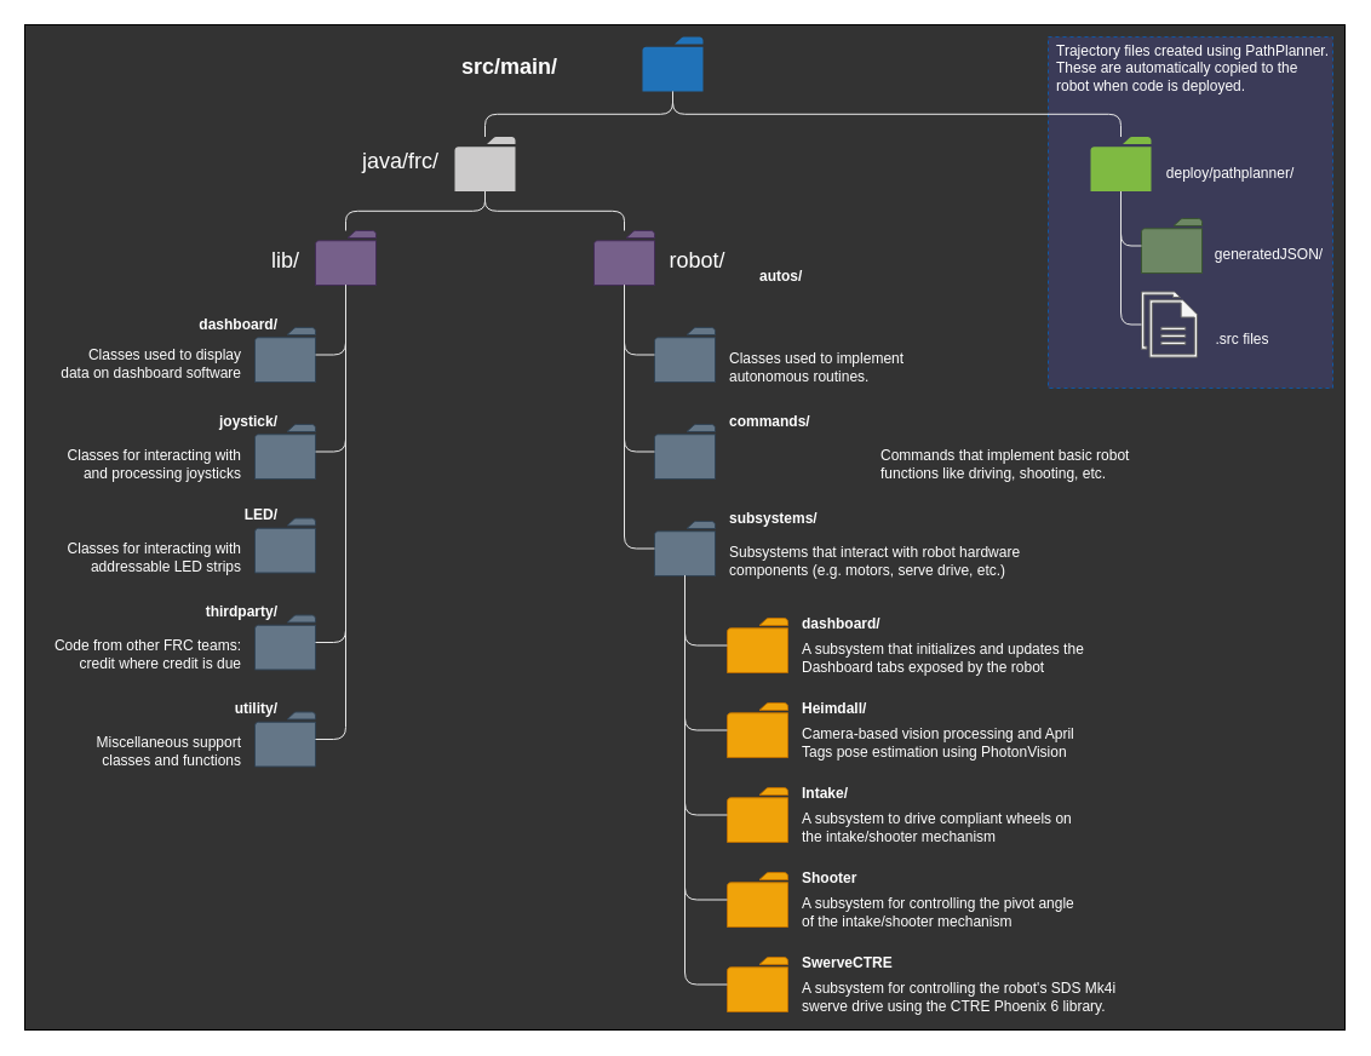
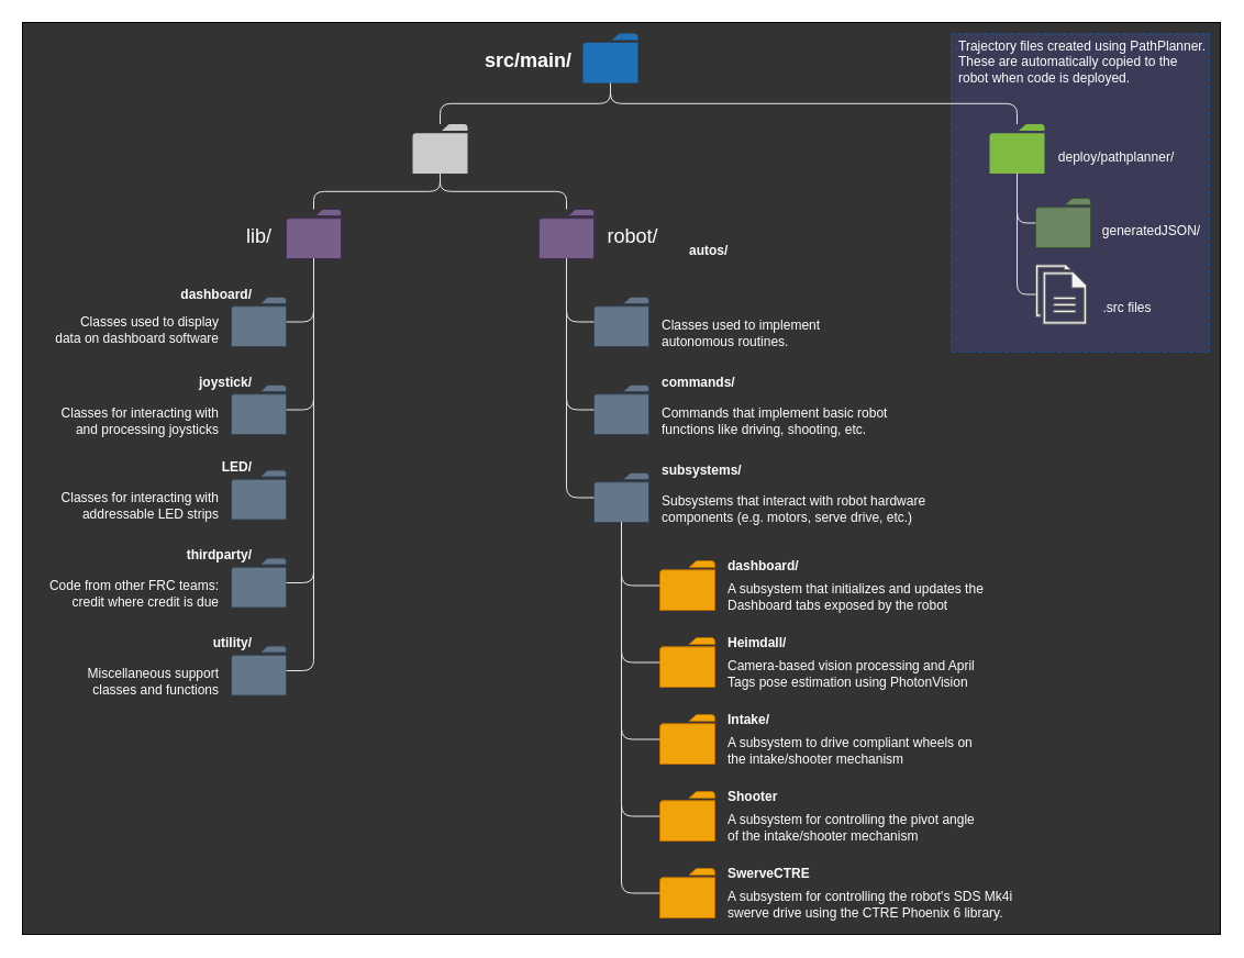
- <mxCell id="12" value="&lt;font style=&quot;font-size: 18px;&quot;&gt;&lt;b&gt;src/main/&lt;/b&gt;&lt;/font&gt;" style="text;html=1;align=center;verticalAlign=middle;resizable=0;points=[];autosize=1;strokeColor=none;fillColor=none;fontColor=#FFFFFF;" parent="3" vertex="1"><mxGeometry x="370" y="35" width="100" height="40" as="geometry" /></mxCell>
+ <mxCell id="12" value="&lt;font style=&quot;font-size: 18px;&quot;&gt;&lt;b&gt;src/main/&lt;/b&gt;&lt;/font&gt;" style="text;html=1;align=center;verticalAlign=middle;resizable=0;points=[];autosize=1;strokeColor=none;fillColor=none;fontColor=#FFFFFF;" parent="3" vertex="1"><mxGeometry x="430" y="35" width="100" height="40" as="geometry" /></mxCell>
- <mxCell id="10" value="&lt;font style=&quot;font-size: 18px;&quot;&gt;java/frc/&lt;/font&gt;" style="text;html=1;align=center;verticalAlign=middle;resizable=0;points=[];autosize=1;strokeColor=none;fillColor=none;fontColor=#FFFFFF;" parent="3" vertex="1"><mxGeometry x="285" y="112.5" width="90" height="40" as="geometry" /></mxCell>
- <mxCell id="47" value="&lt;div style=&quot;&quot;&gt;&lt;span style=&quot;background-color: initial;&quot;&gt;Commands that implement basic robot&lt;br&gt;&lt;/span&gt;&lt;/div&gt;&lt;div style=&quot;&quot;&gt;&lt;span style=&quot;background-color: initial;&quot;&gt;functions like driving, shooting, etc.&lt;/span&gt;&lt;/div&gt;" style="text;html=1;align=left;verticalAlign=middle;resizable=0;points=[];autosize=1;strokeColor=none;fillColor=none;fontColor=#FFFFFF;" parent="3" vertex="1"><mxGeometry x="725" y="362.5" width="230" height="40" as="geometry" /></mxCell>
+ <mxCell id="47" value="&lt;div style=&quot;&quot;&gt;&lt;span style=&quot;background-color: initial;&quot;&gt;Commands that implement basic robot&lt;br&gt;&lt;/span&gt;&lt;/div&gt;&lt;div style=&quot;&quot;&gt;&lt;span style=&quot;background-color: initial;&quot;&gt;functions like driving, shooting, etc.&lt;/span&gt;&lt;/div&gt;" style="text;html=1;align=left;verticalAlign=middle;resizable=0;points=[];autosize=1;strokeColor=none;fillColor=none;fontColor=#FFFFFF;" parent="3" vertex="1"><mxGeometry x="600" y="362.5" width="230" height="40" as="geometry" /></mxCell>
